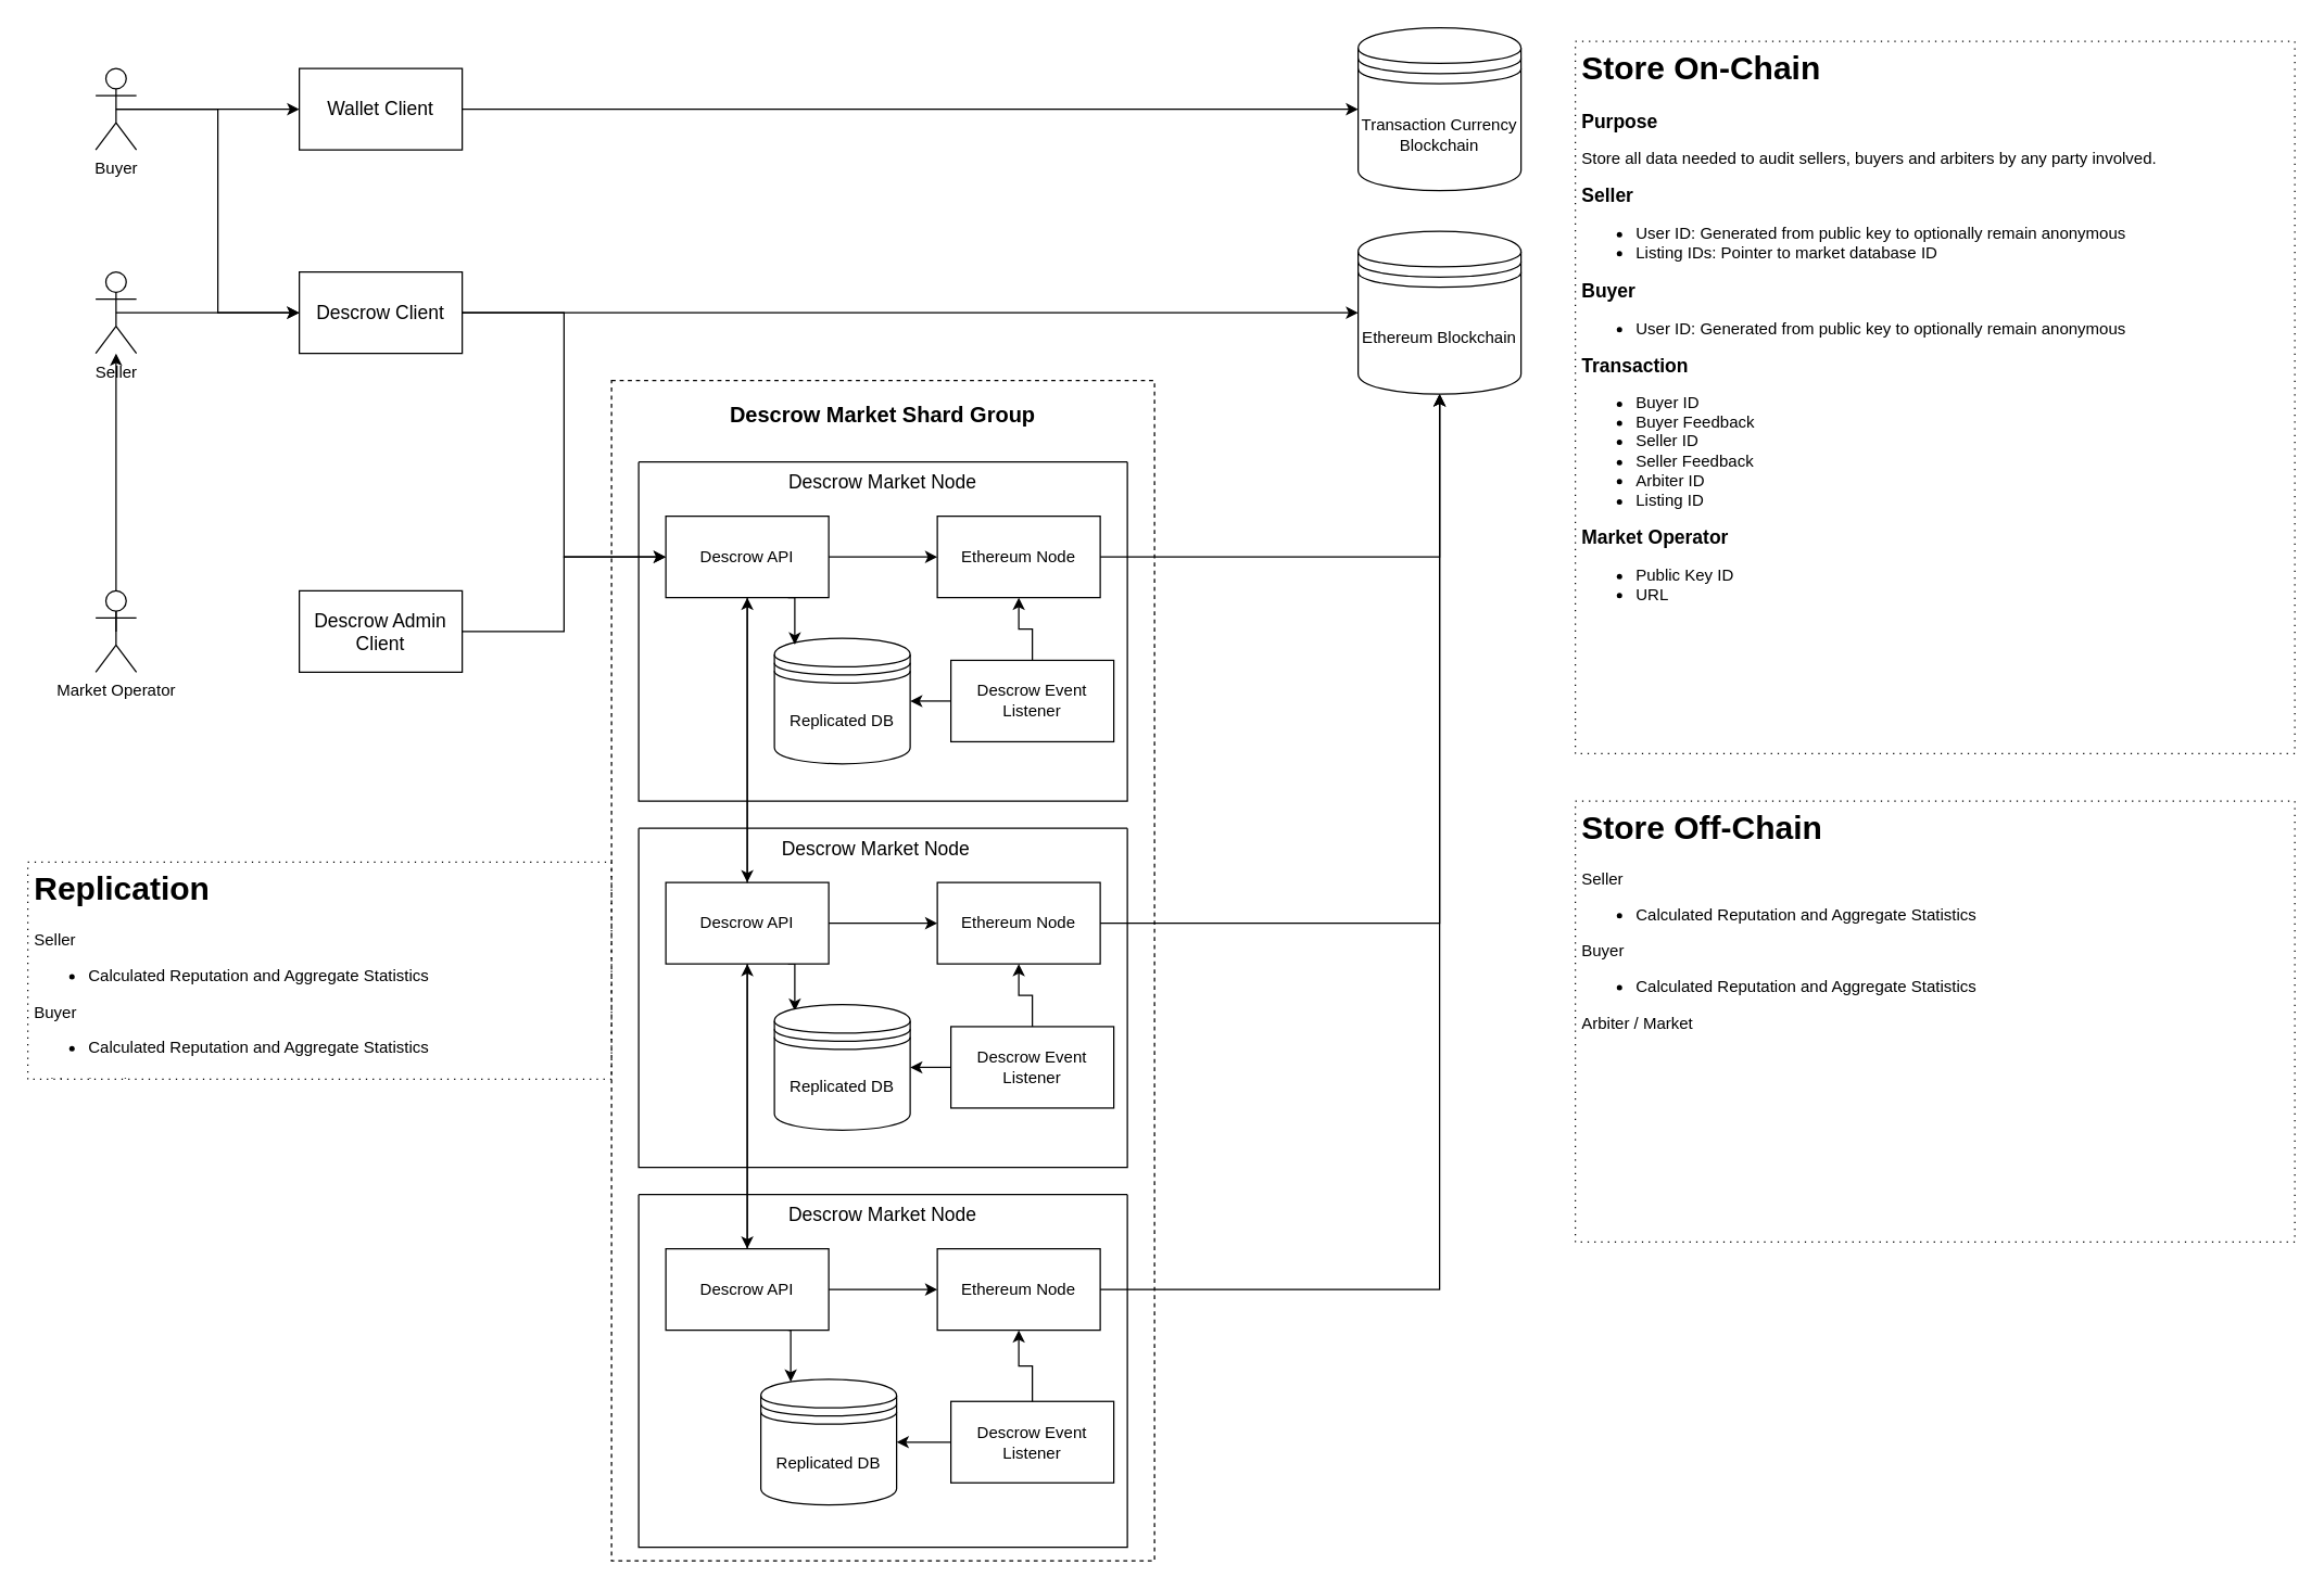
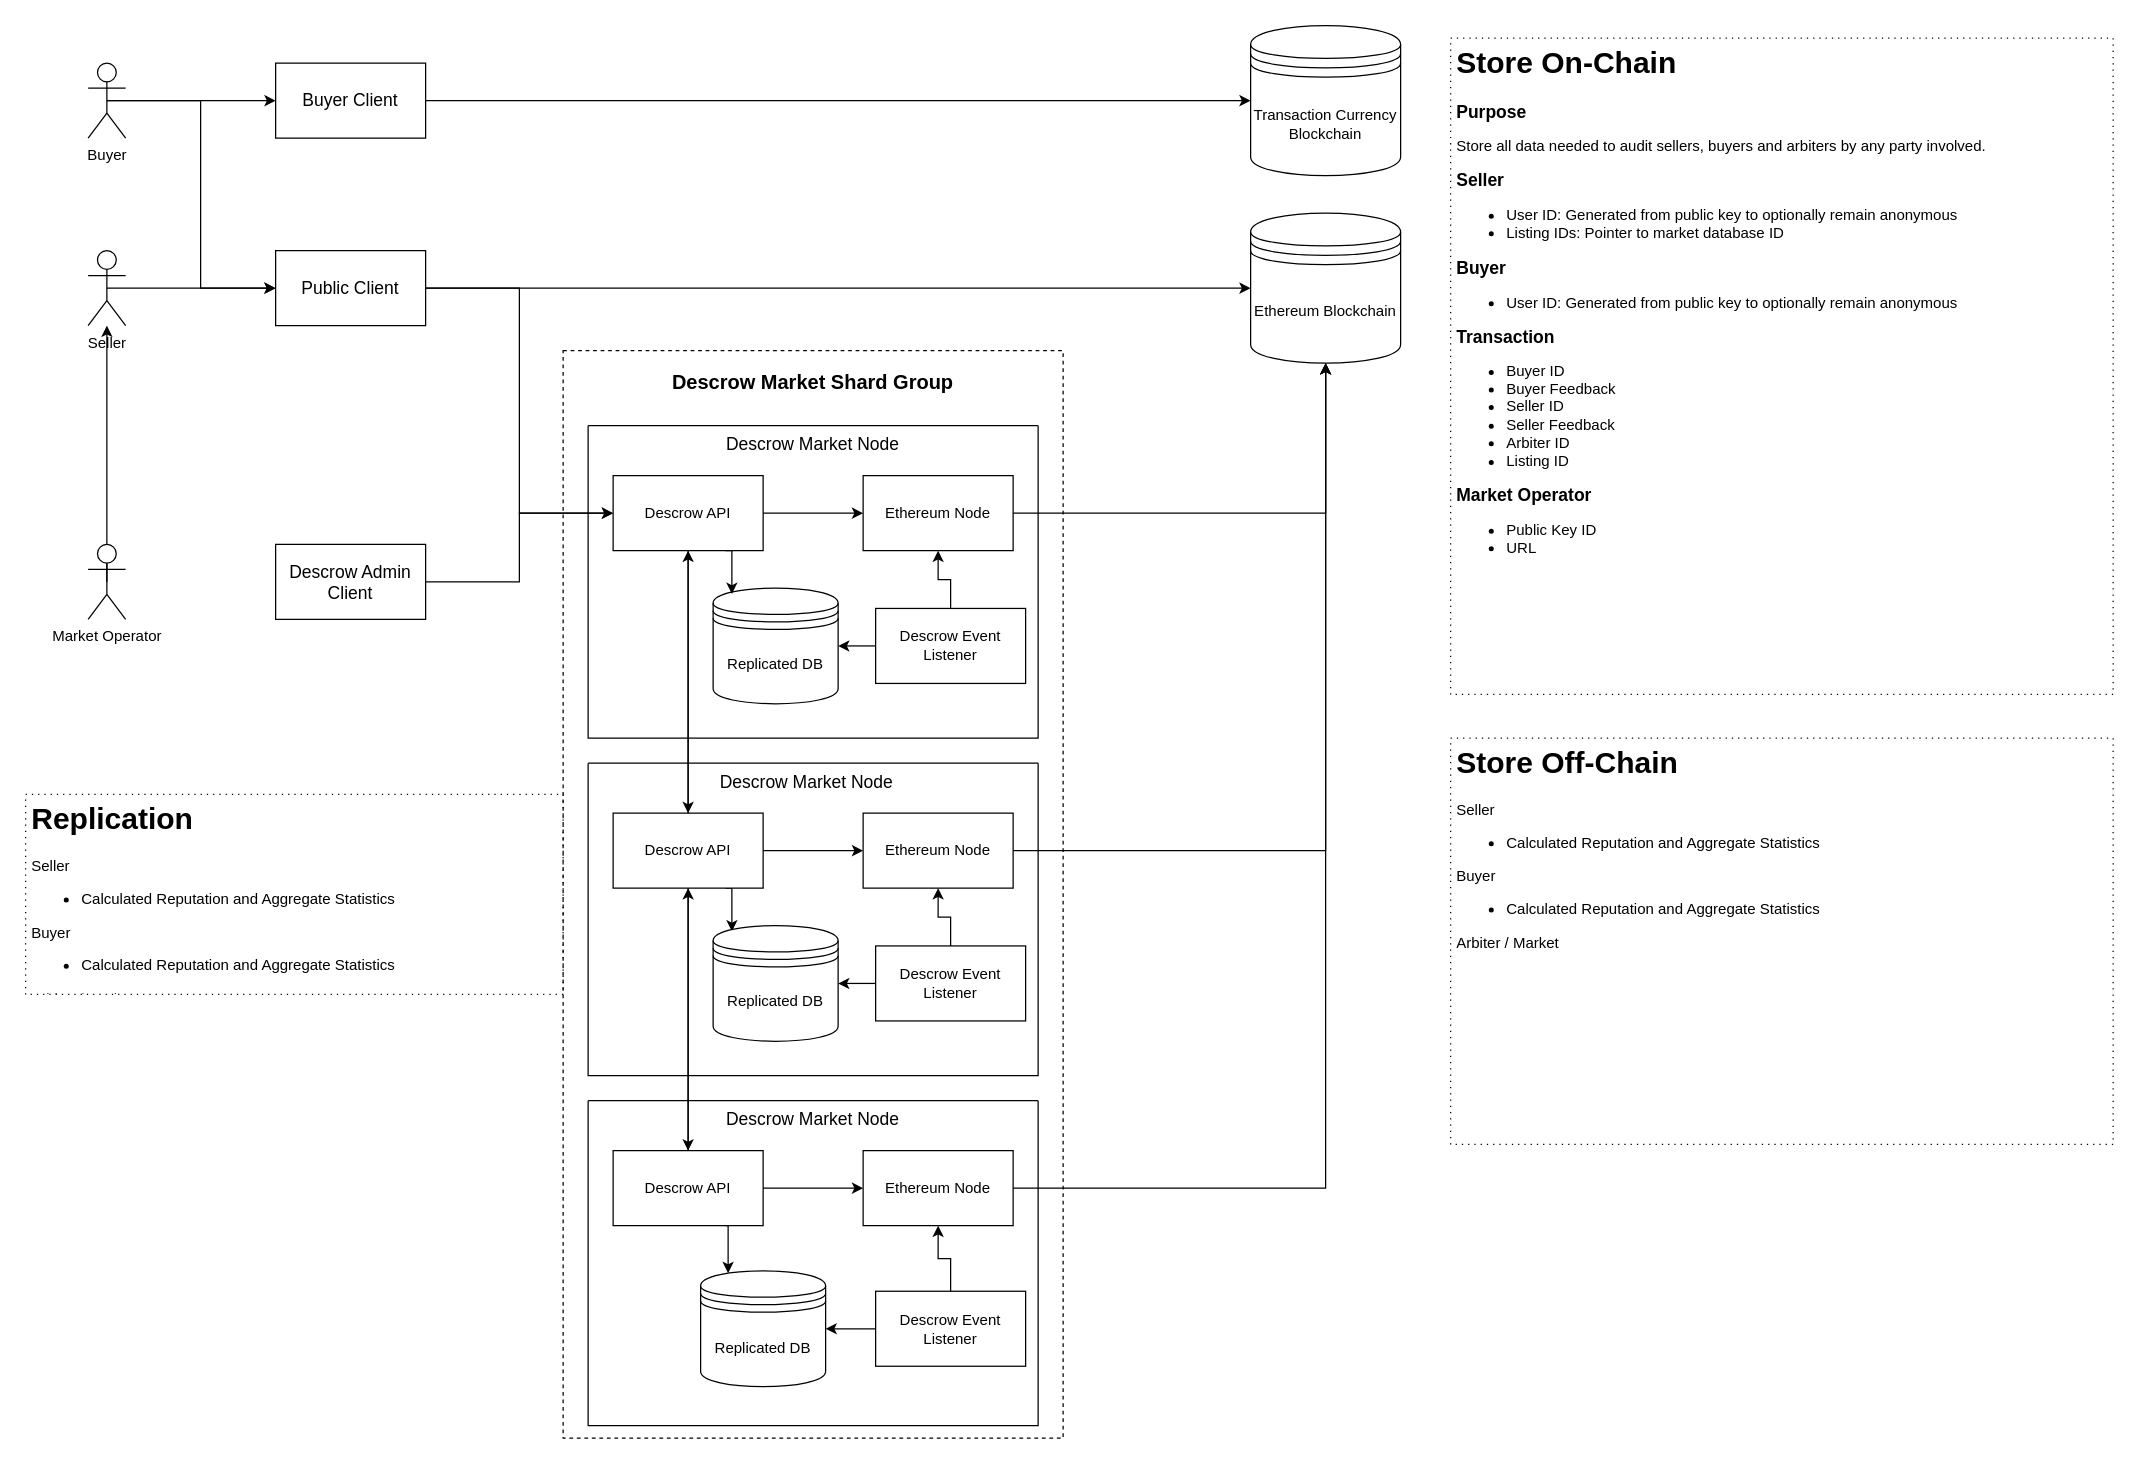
- <mxCell id="48" value="Wallet Client" style="rounded=0;whiteSpace=wrap;html=1;fontSize=14;" vertex="1" parent="1"><mxGeometry x="220" width="120" height="60" as="geometry" y="50" /></mxCell>
+ <mxCell id="48" value="Buyer Client" style="rounded=0;whiteSpace=wrap;html=1;fontSize=14;" vertex="1" parent="1"><mxGeometry x="220" width="120" height="60" as="geometry" y="50" /></mxCell>
- <mxCell id="13" value="&lt;span style=&quot;font-weight: normal;&quot;&gt;Descrow Client&lt;/span&gt;" style="rounded=0;whiteSpace=wrap;html=1;fontSize=14;fontStyle=1" vertex="1" parent="1"><mxGeometry x="220" y="200" width="120" height="60" as="geometry" /></mxCell>
+ <mxCell id="13" value="&lt;span style=&quot;font-weight: normal;&quot;&gt;Public Client&lt;/span&gt;" style="rounded=0;whiteSpace=wrap;html=1;fontSize=14;fontStyle=1" vertex="1" parent="1"><mxGeometry x="220" y="200" width="120" height="60" as="geometry" /></mxCell>
